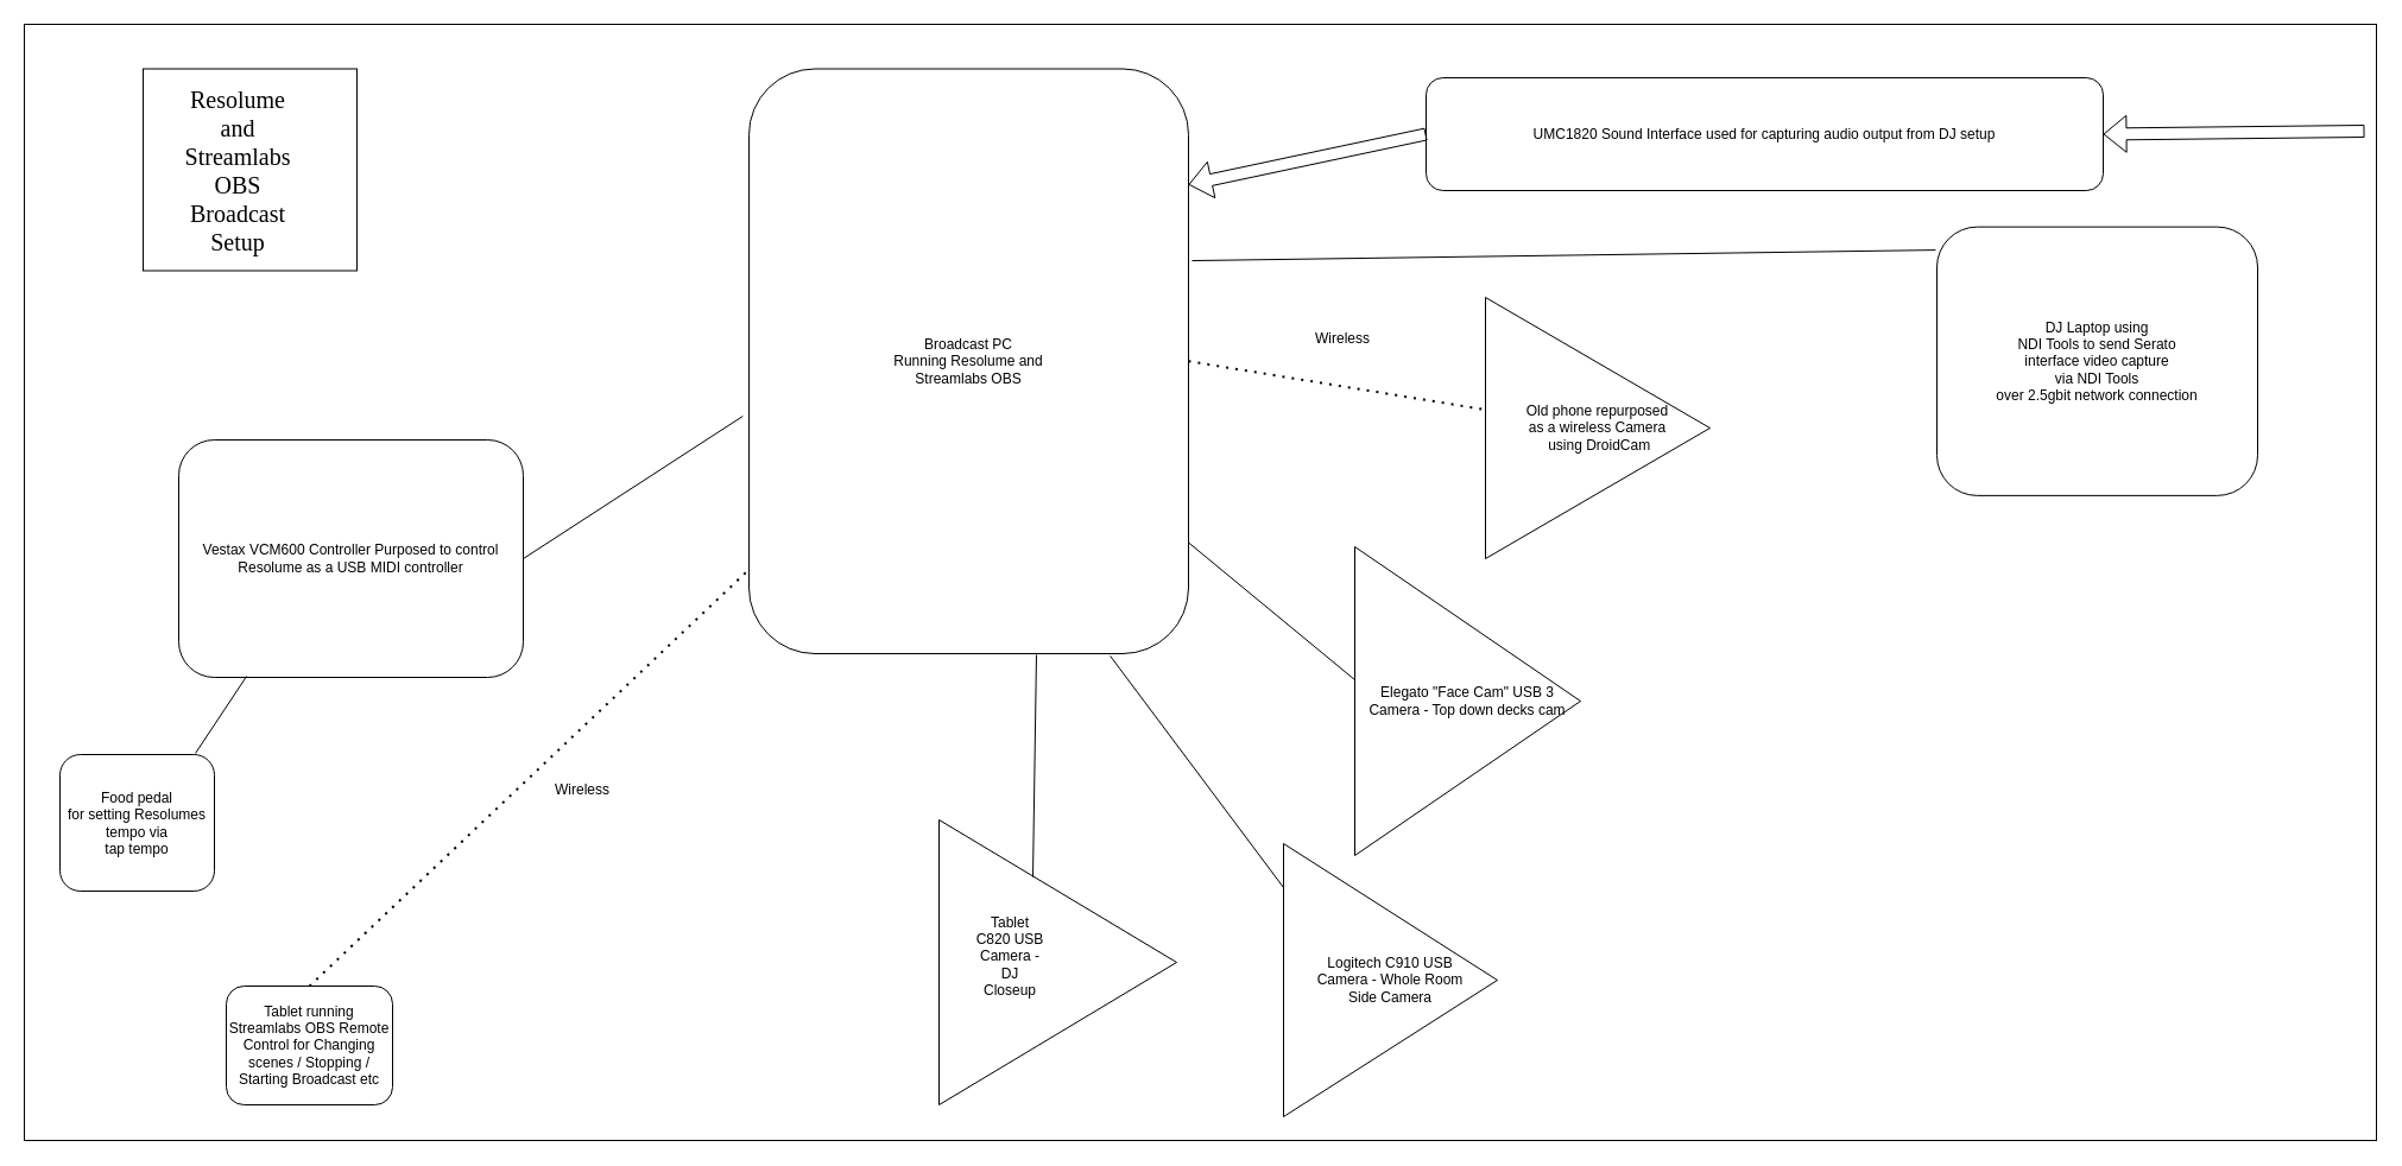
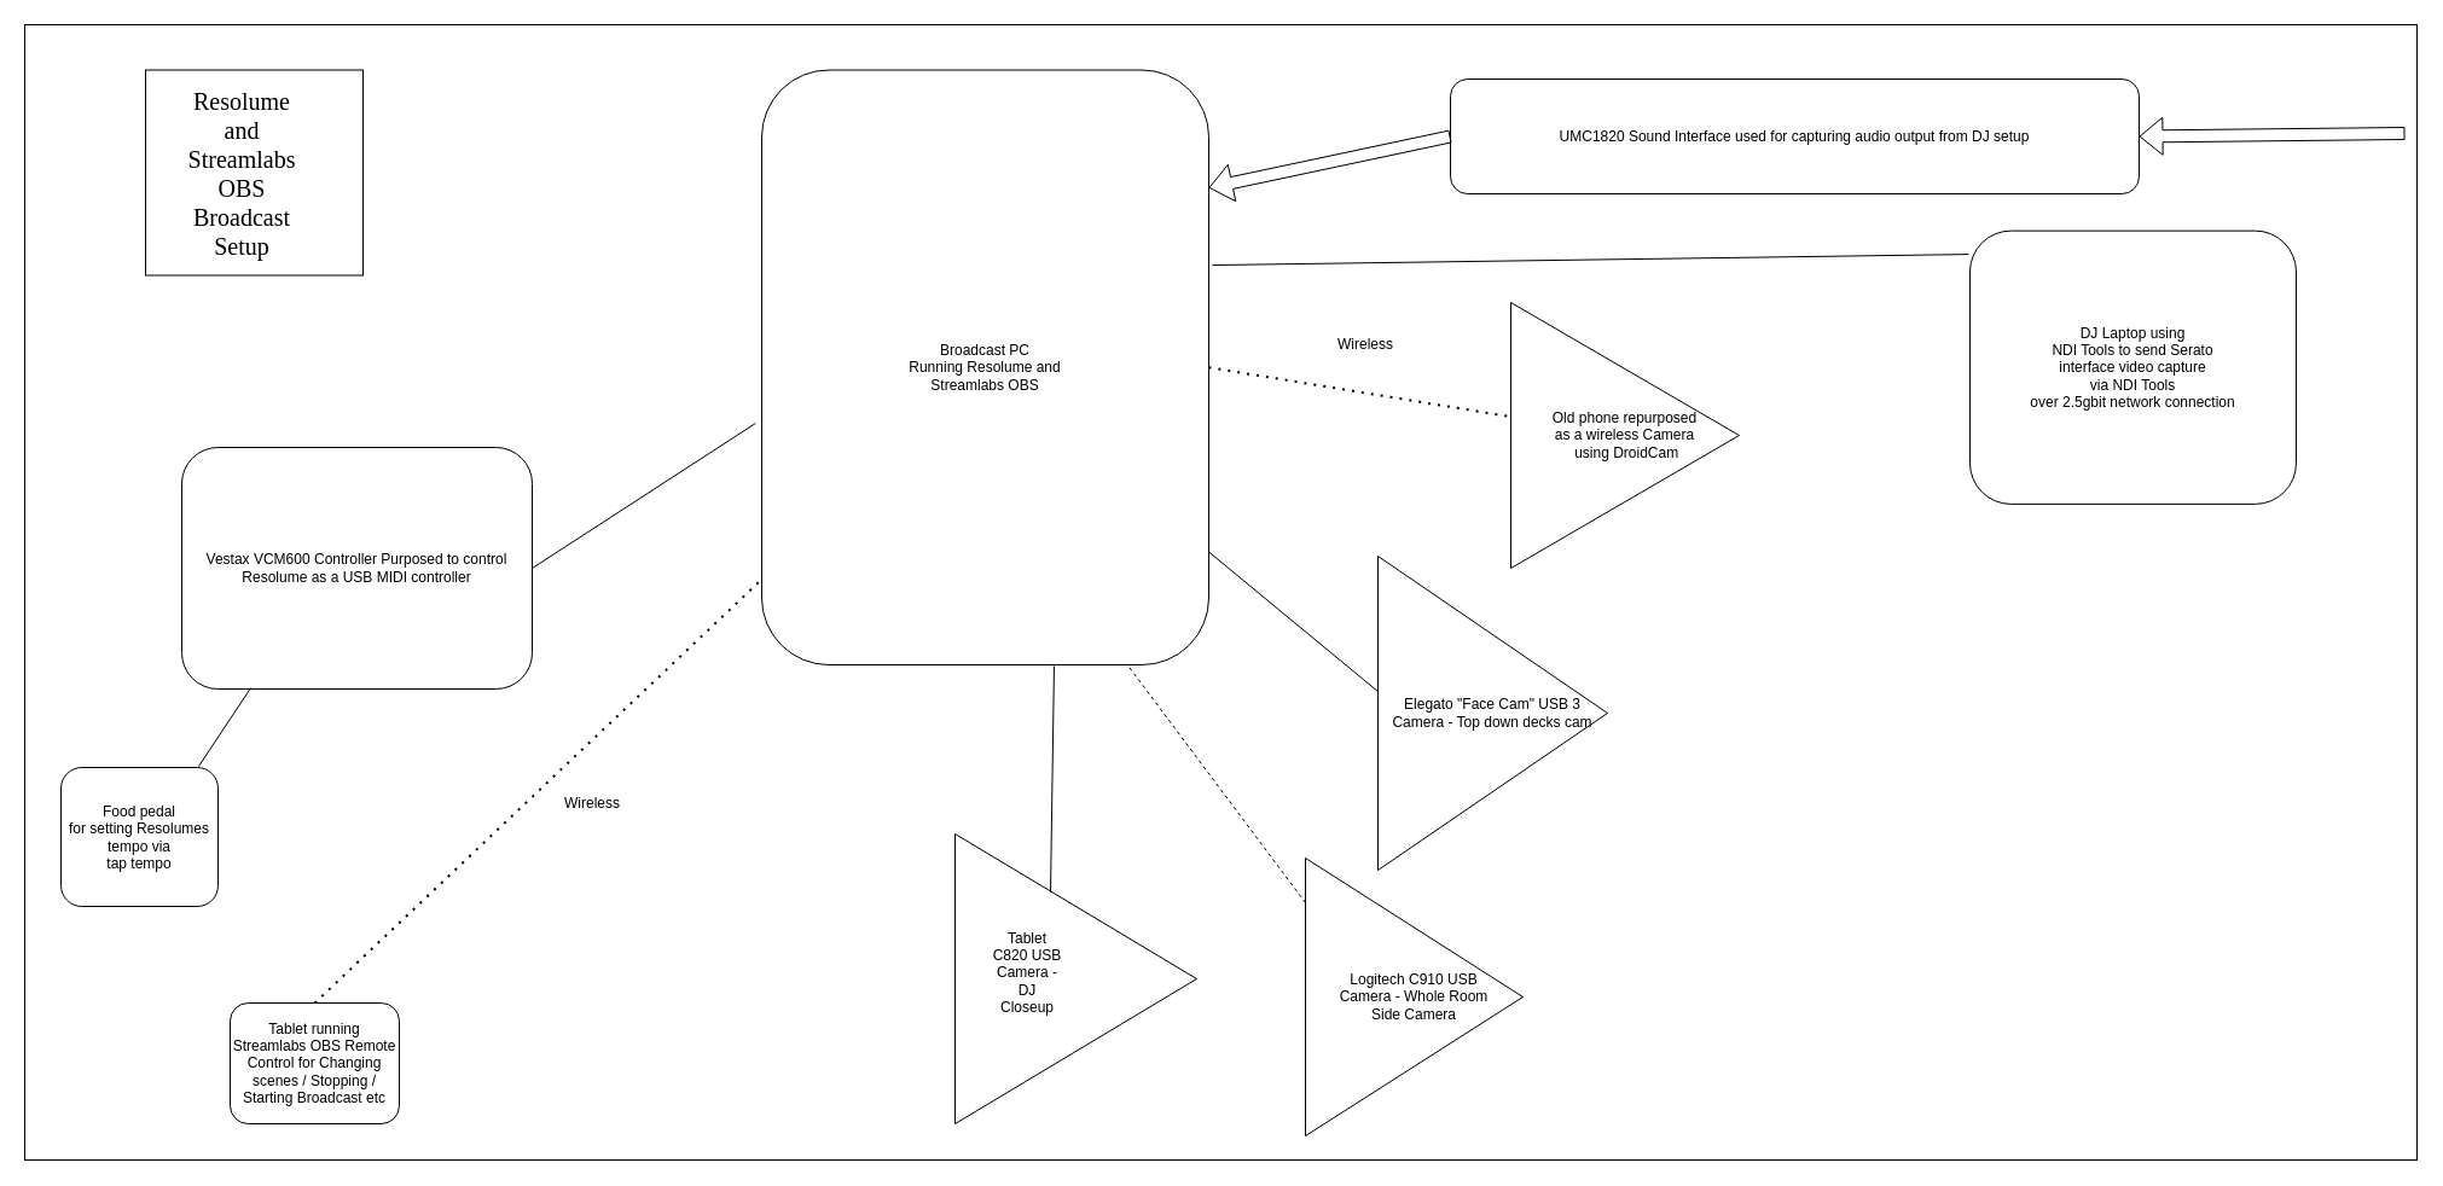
- <mxCell id="14" value="" style="endArrow=none;html=1;rounded=0;entryX=0.822;entryY=1.004;entryDx=0;entryDy=0;entryPerimeter=0;exitX=0;exitY=0.161;exitDx=0;exitDy=0;exitPerimeter=0;" edge="1" parent="1" source="13" target="5"><mxGeometry width="50" height="50" relative="1" as="geometry"><mxPoint x="430" y="640" as="sourcePoint" /><mxPoint x="480" y="590" as="targetPoint" /></mxGeometry></mxCell>
+ <mxCell id="14" value="" style="endArrow=none;html=1;rounded=0;entryX=0.822;entryY=1.004;entryDx=0;entryDy=0;entryPerimeter=0;exitX=0;exitY=0.161;exitDx=0;exitDy=0;exitPerimeter=0;dashed=1;" edge="1" parent="1" source="13" target="5"><mxGeometry width="50" height="50" relative="1" as="geometry"><mxPoint x="430" y="640" as="sourcePoint" /><mxPoint x="480" y="590" as="targetPoint" /></mxGeometry></mxCell>
